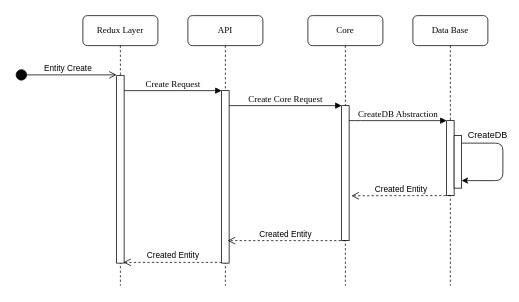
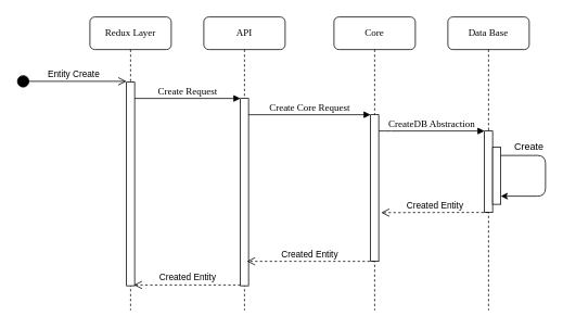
- <mxCell id="14" value="CreateDB" style="text;html=1;strokeColor=none;fillColor=none;align=center;verticalAlign=middle;whiteSpace=wrap;rounded=0;" vertex="1" parent="1"><mxGeometry x="630" y="170" width="40" height="20" as="geometry" /></mxCell>
+ <mxCell id="14" value="Create" style="text;html=1;strokeColor=none;fillColor=none;align=center;verticalAlign=middle;whiteSpace=wrap;rounded=0;" vertex="1" parent="1"><mxGeometry x="630" y="170" width="40" height="20" as="geometry" /></mxCell>
